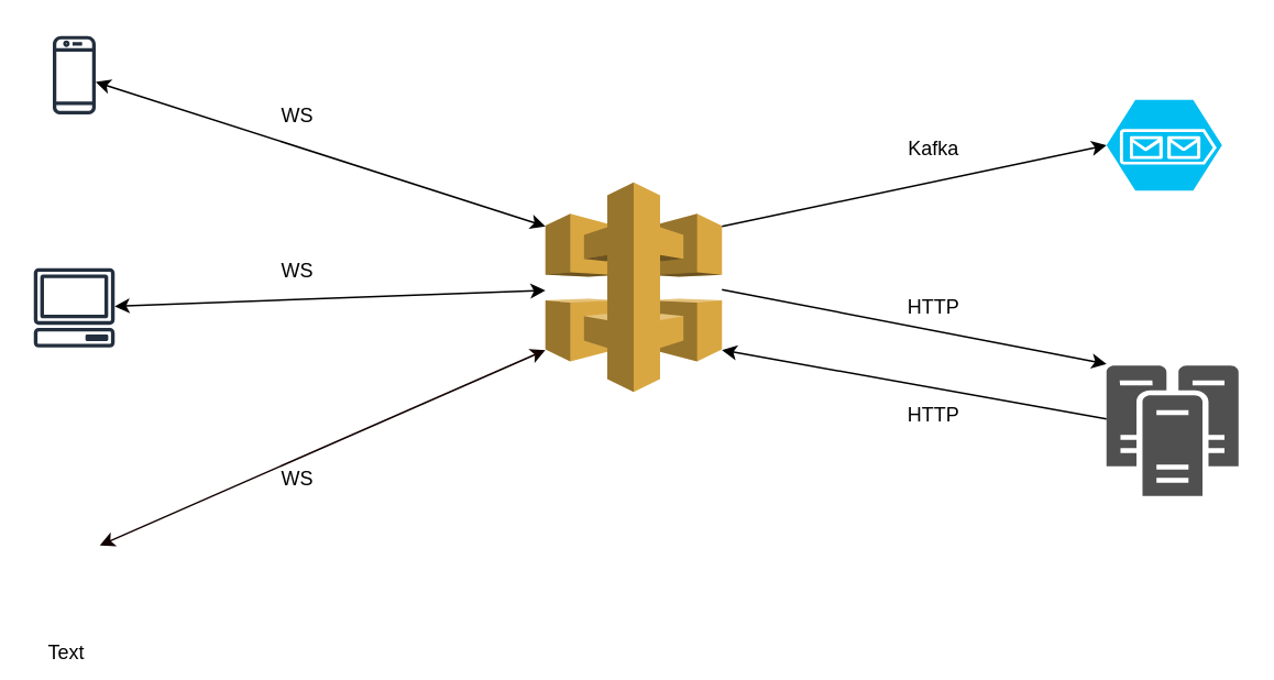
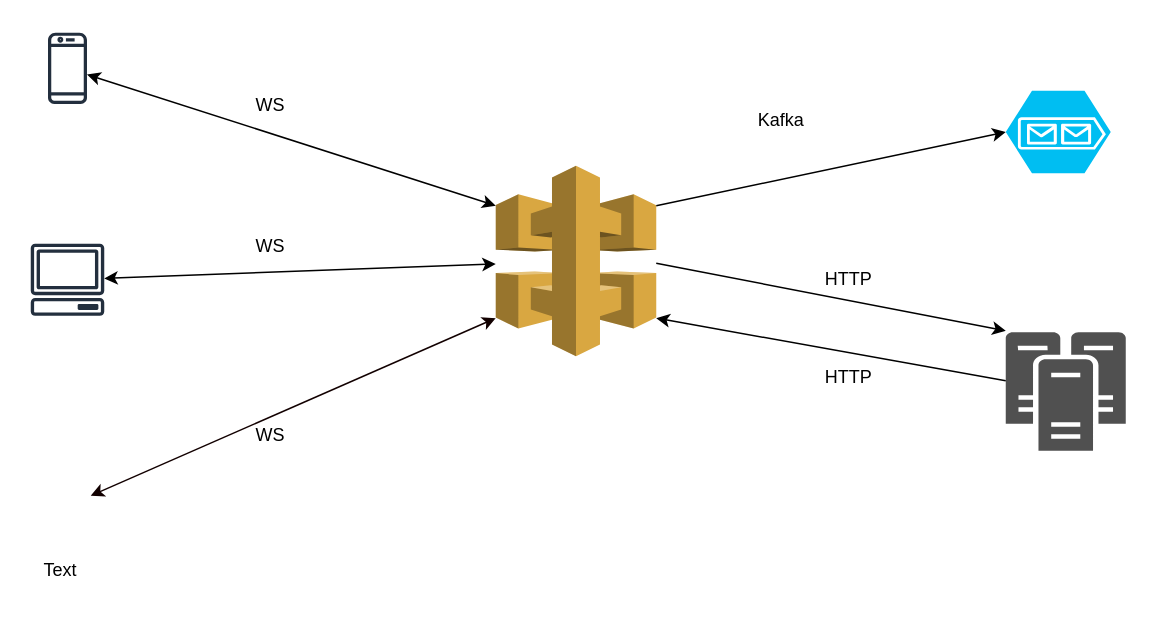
- <mxCell id="16" value="Kafka" style="text;html=1;align=center;verticalAlign=middle;resizable=0;points=[];;autosize=1;" vertex="1" parent="1"><mxGeometry x="540" y="80" width="50" height="20" as="geometry" /></mxCell>
+ <mxCell id="16" value="Kafka" style="text;html=1;align=center;verticalAlign=middle;resizable=0;points=[];;autosize=1;" vertex="1" parent="1"><mxGeometry x="495" y="70" width="50" height="20" as="geometry" /></mxCell>
- <mxCell id="9" value="Text" style="text;html=1;strokeColor=none;fillColor=none;align=center;verticalAlign=middle;whiteSpace=wrap;rounded=0;" vertex="1" parent="1"><mxGeometry x="20" y="385" width="40" height="20" as="geometry" /></mxCell>
+ <mxCell id="9" value="Text" style="text;html=1;strokeColor=none;fillColor=none;align=center;verticalAlign=middle;whiteSpace=wrap;rounded=0;" vertex="1" parent="1"><mxGeometry x="20" y="370" width="40" height="20" as="geometry" /></mxCell>
